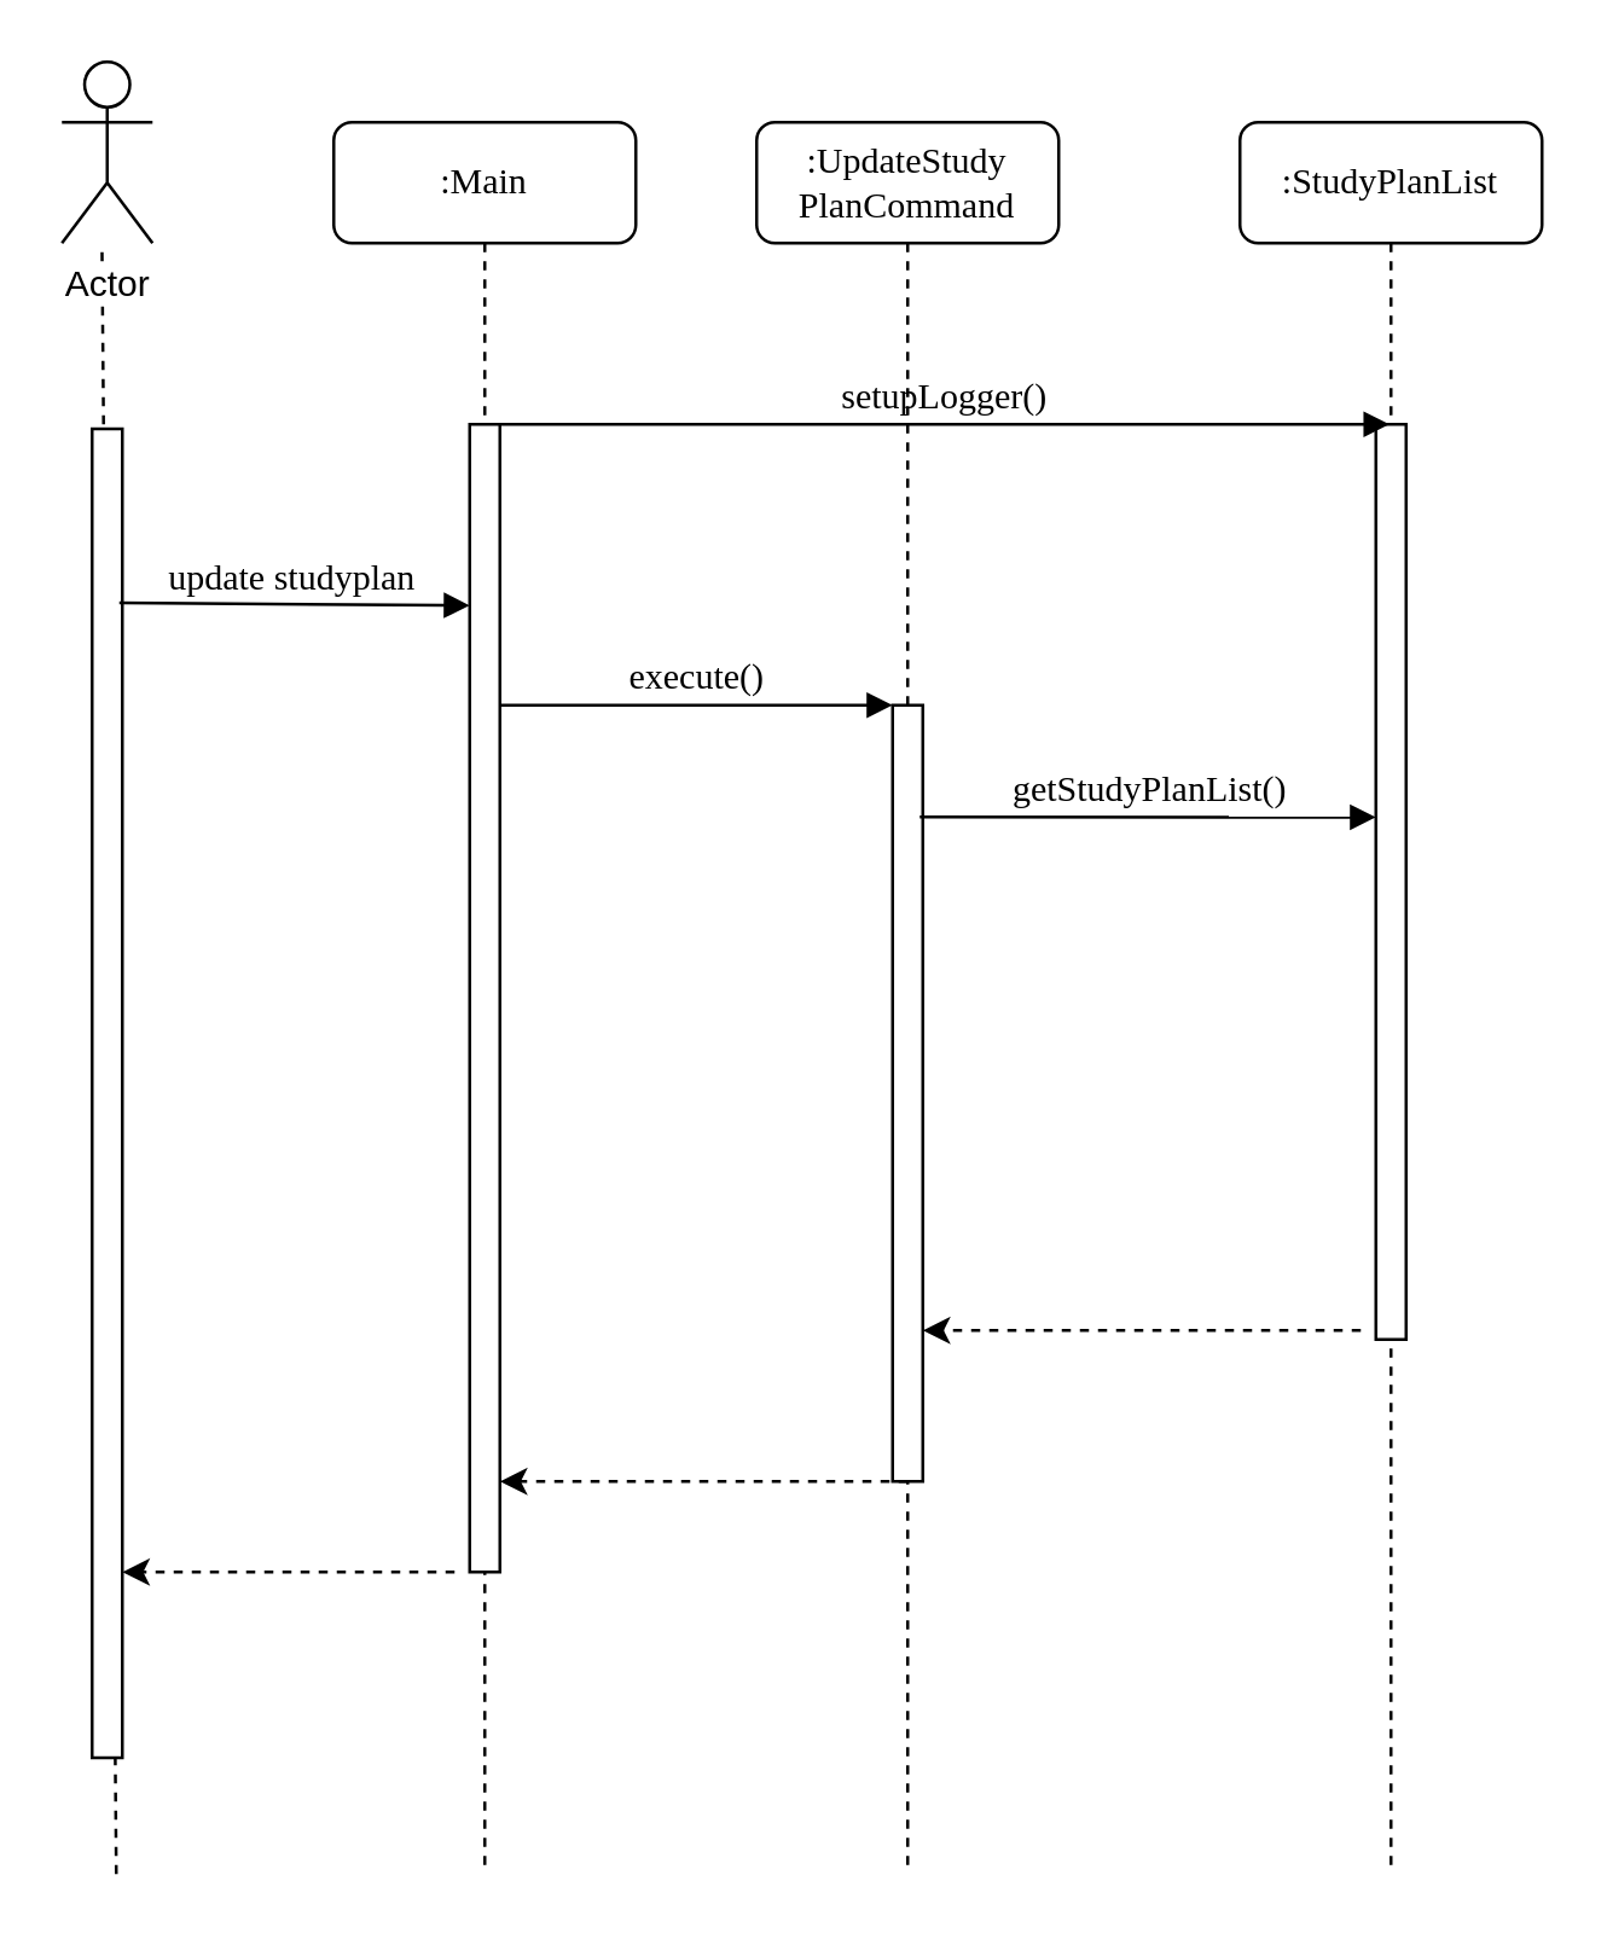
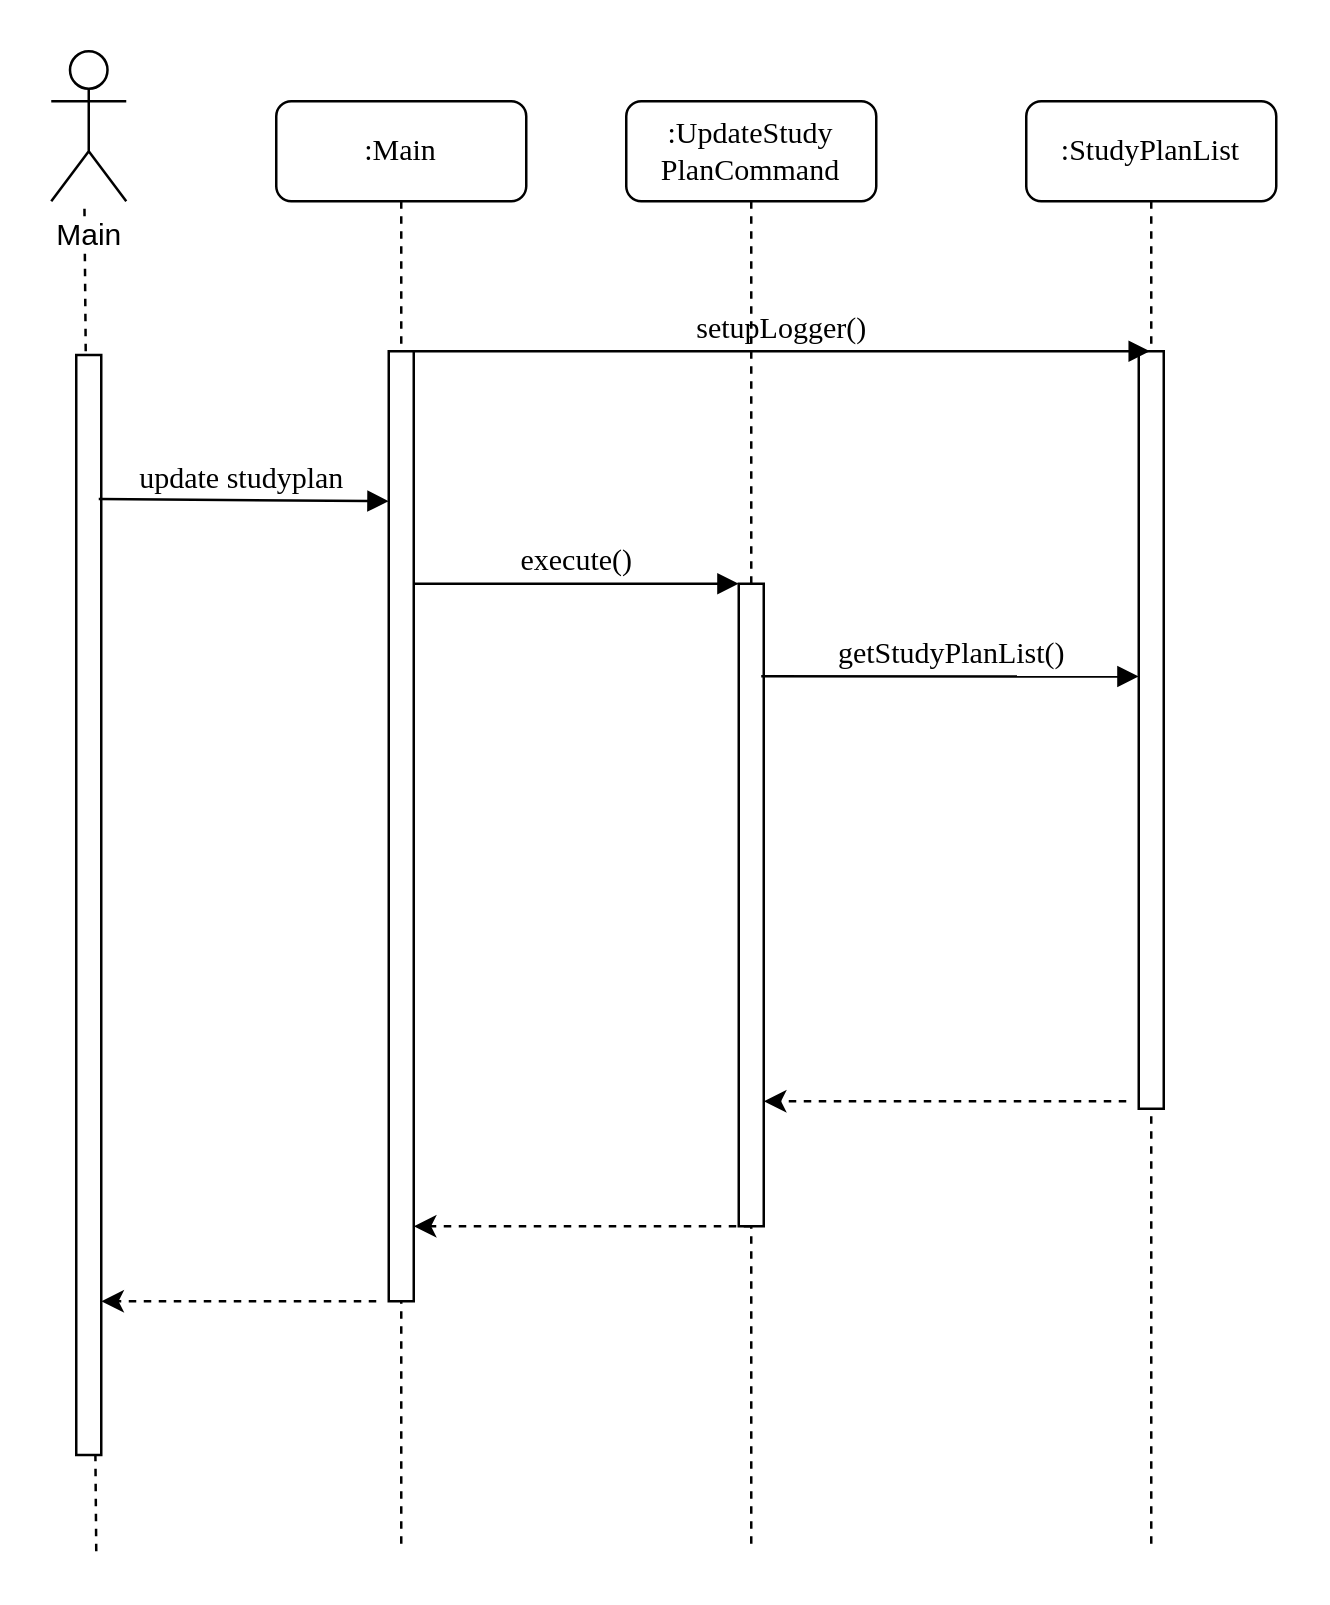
- <mxCell id="14" value="Actor" style="shape=umlActor;verticalLabelPosition=bottom;labelBackgroundColor=#ffffff;verticalAlign=top;html=1;outlineConnect=0;" parent="1" vertex="1"><mxGeometry x="20" y="20" width="30" height="60" as="geometry" /></mxCell>
+ <mxCell id="14" value="Main" style="shape=umlActor;verticalLabelPosition=bottom;labelBackgroundColor=#ffffff;verticalAlign=top;html=1;outlineConnect=0;" parent="1" vertex="1"><mxGeometry x="20" y="20" width="30" height="60" as="geometry" /></mxCell>
